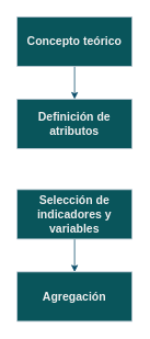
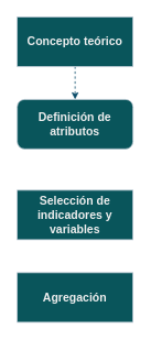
- <mxCell id="2" value="" style="edgeStyle=orthogonalEdgeStyle;rounded=0;orthogonalLoop=1;jettySize=auto;html=1;labelBackgroundColor=none;strokeColor=#0B4D6A;fontColor=default;" edge="1" parent="1" source="3" target="4"><mxGeometry relative="1" as="geometry" /></mxCell>
+ <mxCell id="2" value="" style="edgeStyle=orthogonalEdgeStyle;rounded=0;orthogonalLoop=1;jettySize=auto;html=1;labelBackgroundColor=none;strokeColor=#0B4D6A;fontColor=default;dashed=1;" edge="1" parent="1" source="3" target="4"><mxGeometry relative="1" as="geometry" /></mxCell>
- <mxCell id="4" value="&lt;font size=&quot;1&quot; style=&quot;&quot;&gt;&lt;b style=&quot;font-size: 14px;&quot;&gt;Definición de atributos&lt;/b&gt;&lt;/font&gt;" style="rounded=0;whiteSpace=wrap;html=1;labelBackgroundColor=none;fillColor=#09555B;strokeColor=#BAC8D3;fontColor=#EEEEEE;" vertex="1" parent="1"><mxGeometry x="20" y="120" width="140" height="60" as="geometry" /></mxCell>
+ <mxCell id="4" value="&lt;font size=&quot;1&quot; style=&quot;&quot;&gt;&lt;b style=&quot;font-size: 14px;&quot;&gt;Definición de atributos&lt;/b&gt;&lt;/font&gt;" style="whiteSpace=wrap;html=1;labelBackgroundColor=none;fillColor=#09555B;strokeColor=#BAC8D3;fontColor=#EEEEEE;rounded=1;" vertex="1" parent="1"><mxGeometry x="20" y="120" width="140" height="60" as="geometry" /></mxCell>
- <mxCell id="5" value="" style="edgeStyle=orthogonalEdgeStyle;rounded=0;orthogonalLoop=1;jettySize=auto;html=1;labelBackgroundColor=none;strokeColor=#0B4D6A;fontColor=default;" edge="1" parent="1" source="6" target="7"><mxGeometry relative="1" as="geometry" /></mxCell>
